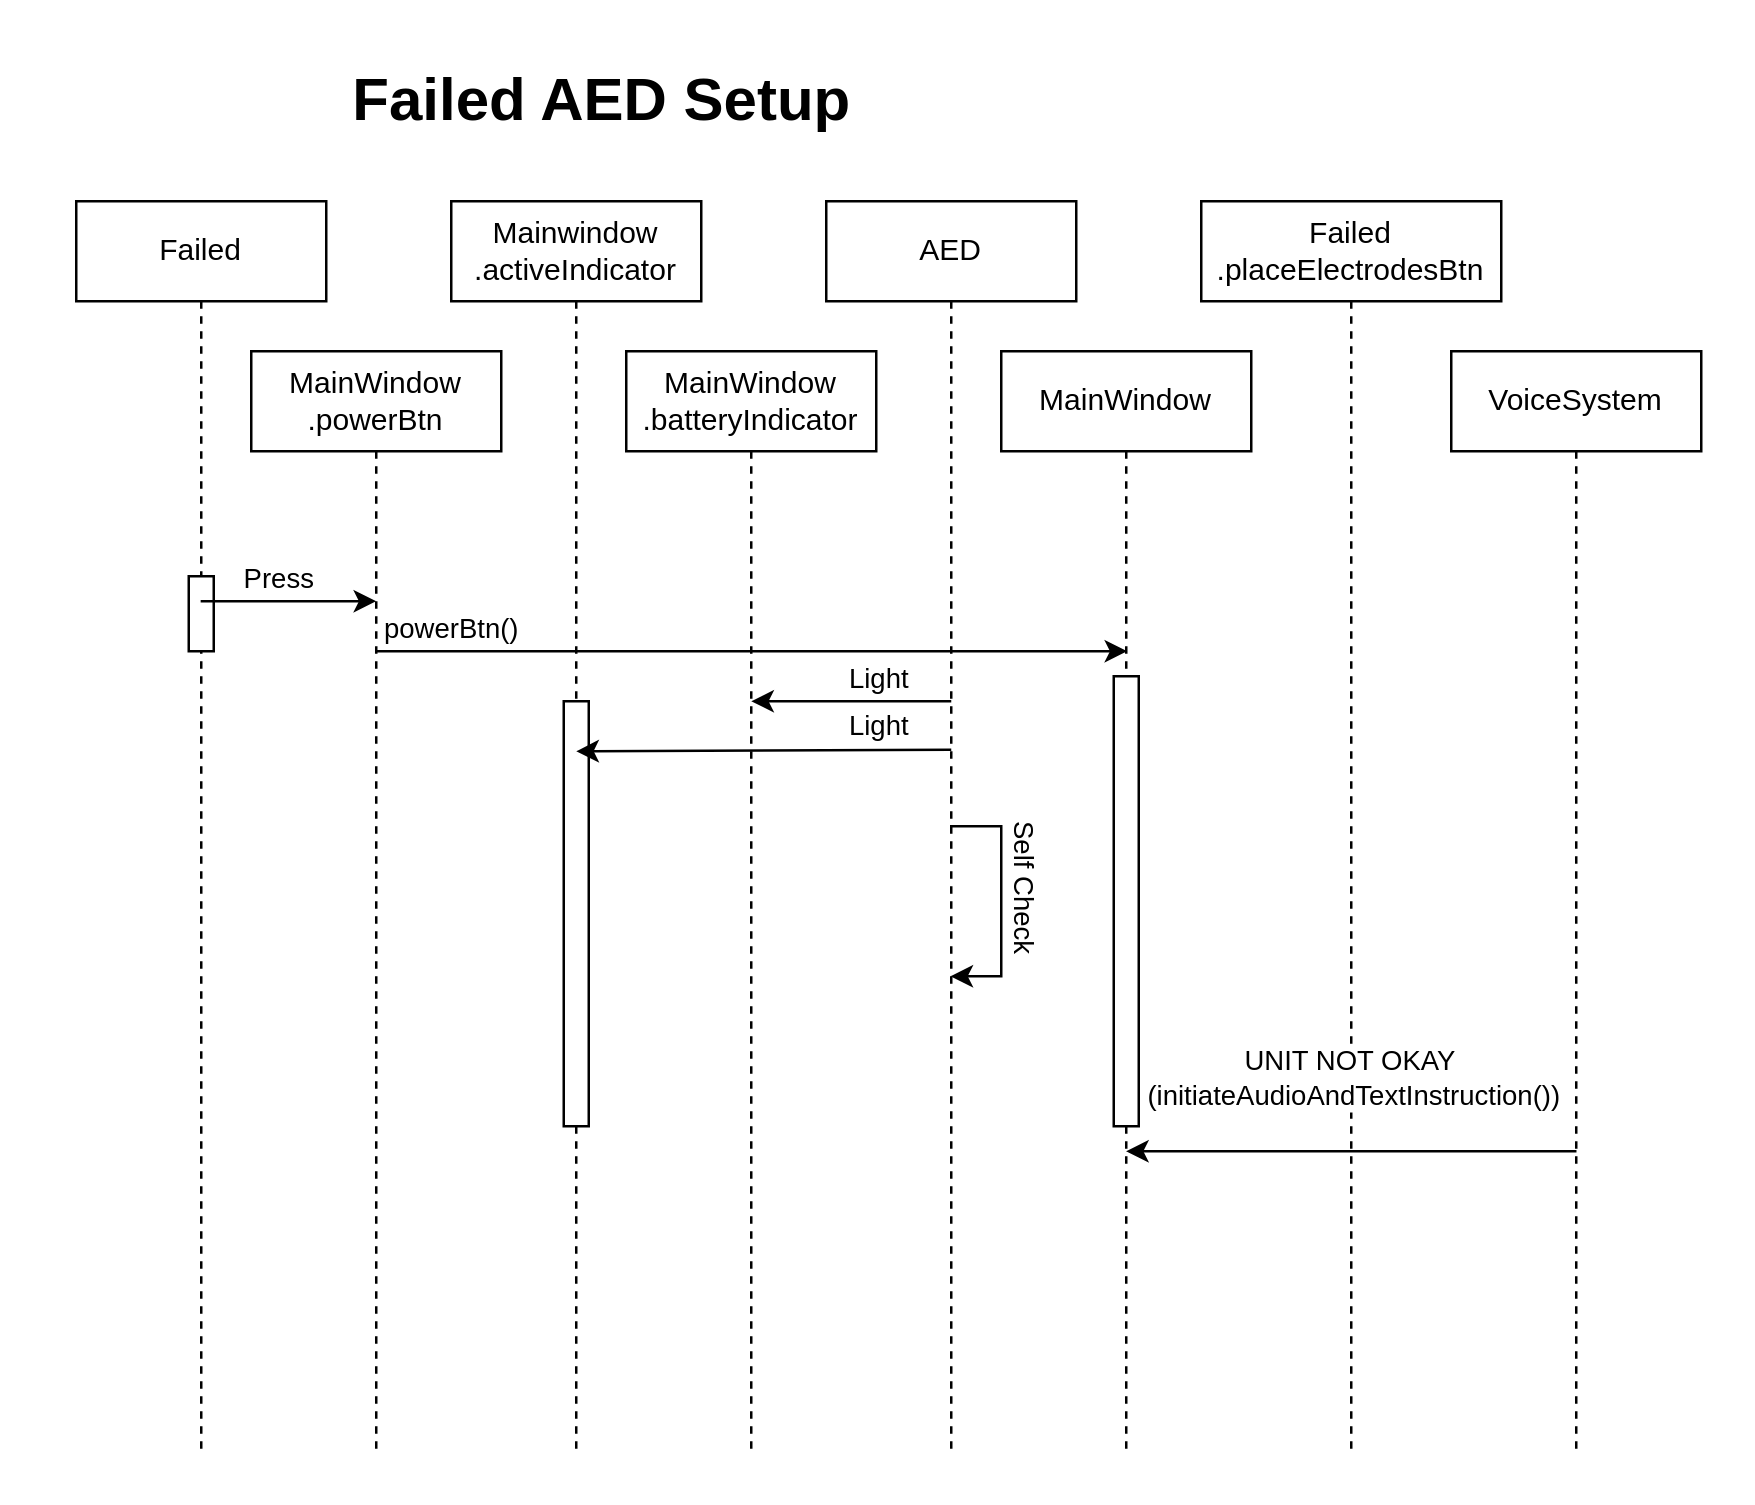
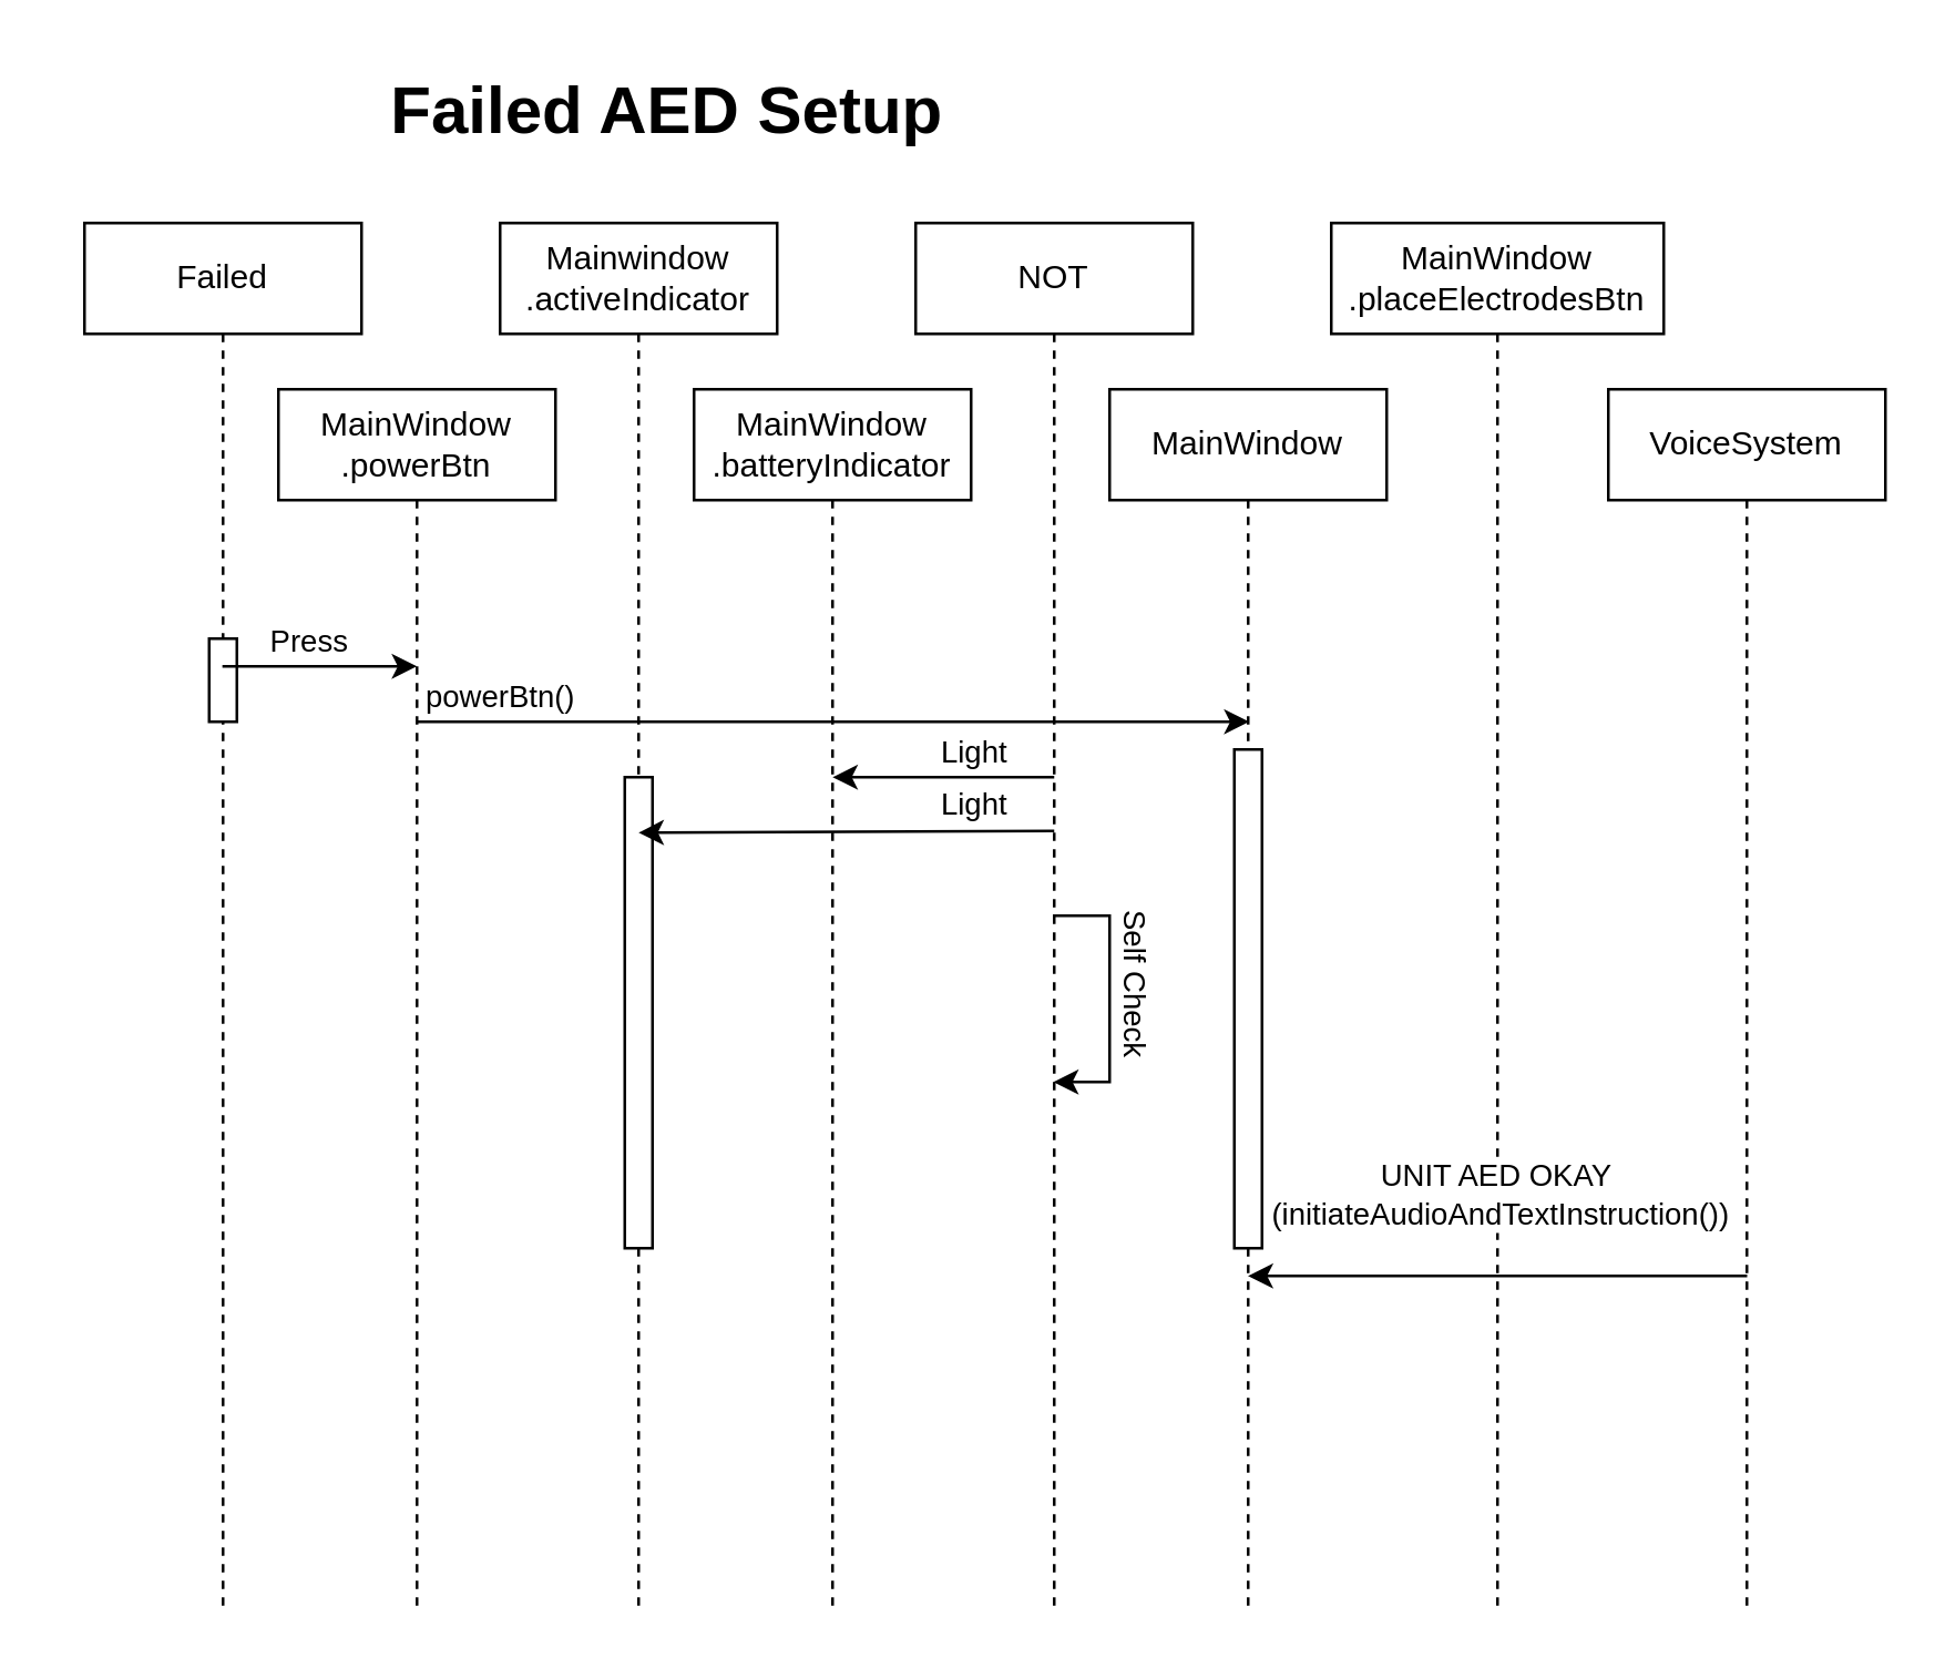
- <mxCell id="4" value="&lt;div&gt;AED&lt;/div&gt;" style="shape=umlLifeline;perimeter=lifelinePerimeter;whiteSpace=wrap;html=1;container=0;dropTarget=0;collapsible=0;recursiveResize=0;outlineConnect=0;portConstraint=eastwest;newEdgeStyle={&quot;edgeStyle&quot;:&quot;elbowEdgeStyle&quot;,&quot;elbow&quot;:&quot;vertical&quot;,&quot;curved&quot;:0,&quot;rounded&quot;:0};" parent="1" vertex="1"><mxGeometry x="330" y="80" width="100" height="500" as="geometry" /></mxCell>
+ <mxCell id="4" value="&lt;div&gt;NOT&lt;/div&gt;" style="shape=umlLifeline;perimeter=lifelinePerimeter;whiteSpace=wrap;html=1;container=0;dropTarget=0;collapsible=0;recursiveResize=0;outlineConnect=0;portConstraint=eastwest;newEdgeStyle={&quot;edgeStyle&quot;:&quot;elbowEdgeStyle&quot;,&quot;elbow&quot;:&quot;vertical&quot;,&quot;curved&quot;:0,&quot;rounded&quot;:0};" parent="1" vertex="1"><mxGeometry x="330" y="80" width="100" height="500" as="geometry" /></mxCell>
- <mxCell id="22" value="&lt;div&gt;Failed&lt;/div&gt;&lt;div&gt;.placeElectrodesBtn&lt;br&gt;&lt;/div&gt;" style="shape=umlLifeline;perimeter=lifelinePerimeter;whiteSpace=wrap;html=1;container=0;dropTarget=0;collapsible=0;recursiveResize=0;outlineConnect=0;portConstraint=eastwest;newEdgeStyle={&quot;edgeStyle&quot;:&quot;elbowEdgeStyle&quot;,&quot;elbow&quot;:&quot;vertical&quot;,&quot;curved&quot;:0,&quot;rounded&quot;:0};" parent="1" vertex="1"><mxGeometry x="480" y="80" width="120" height="500" as="geometry" /></mxCell>
+ <mxCell id="22" value="&lt;div&gt;MainWindow&lt;/div&gt;&lt;div&gt;.placeElectrodesBtn&lt;br&gt;&lt;/div&gt;" style="shape=umlLifeline;perimeter=lifelinePerimeter;whiteSpace=wrap;html=1;container=0;dropTarget=0;collapsible=0;recursiveResize=0;outlineConnect=0;portConstraint=eastwest;newEdgeStyle={&quot;edgeStyle&quot;:&quot;elbowEdgeStyle&quot;,&quot;elbow&quot;:&quot;vertical&quot;,&quot;curved&quot;:0,&quot;rounded&quot;:0};" parent="1" vertex="1"><mxGeometry x="480" y="80" width="120" height="500" as="geometry" /></mxCell>
- <mxCell id="23" value="&lt;div&gt;UNIT NOT OKAY&amp;nbsp;&lt;/div&gt;&lt;div&gt;(initiateAudioAndTextInstruction())&lt;/div&gt;" style="edgeLabel;html=1;align=center;verticalAlign=middle;resizable=0;points=[];" parent="1" connectable="0" vertex="1"><mxGeometry x="540.003" y="430" as="geometry" /></mxCell>
+ <mxCell id="23" value="&lt;div&gt;UNIT AED OKAY&amp;nbsp;&lt;/div&gt;&lt;div&gt;(initiateAudioAndTextInstruction())&lt;/div&gt;" style="edgeLabel;html=1;align=center;verticalAlign=middle;resizable=0;points=[];" parent="1" connectable="0" vertex="1"><mxGeometry x="540.003" y="430" as="geometry" /></mxCell>
